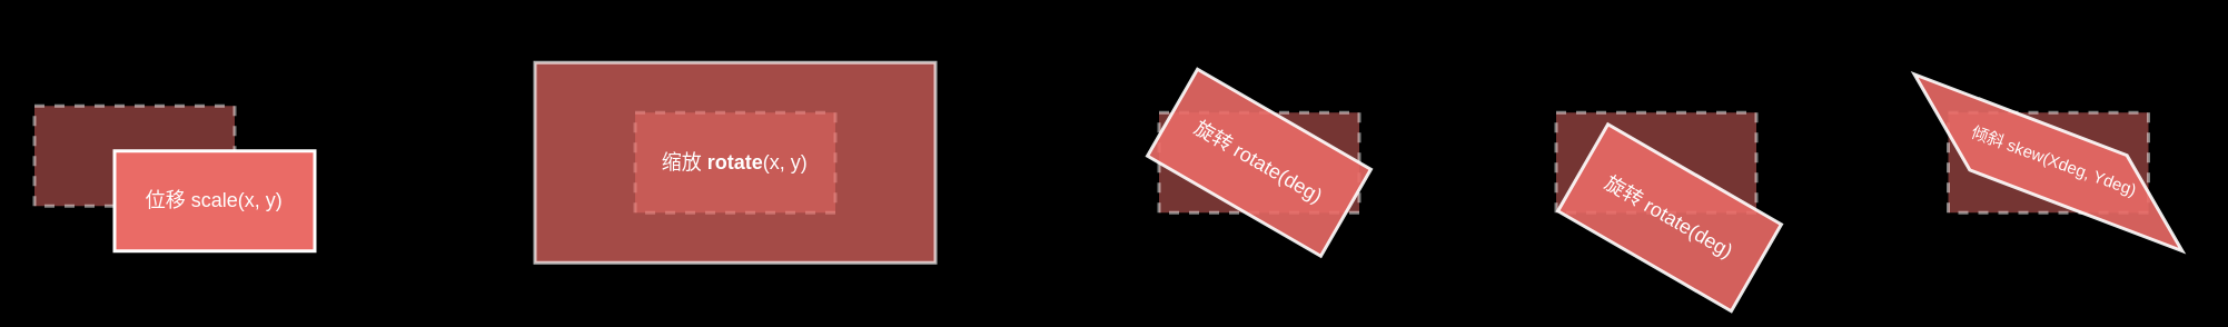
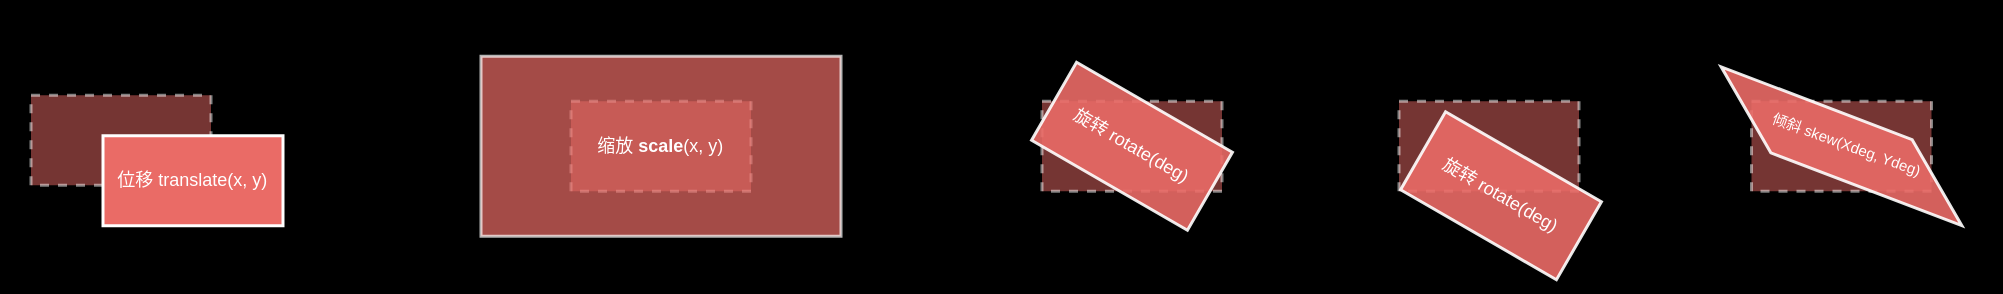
- <mxCell id="5" value="&lt;font color=&quot;#ffffff&quot;&gt;&lt;span data-reactroot=&quot;&quot; class=&quot;notion-enable-hover&quot; data-token-index=&quot;0&quot; style=&quot;fill: rgb(203, 145, 47);&quot;&gt;缩放 &lt;/span&gt;&lt;span data-reactroot=&quot;&quot; class=&quot;notion-enable-hover&quot; data-token-index=&quot;1&quot; style=&quot;font-weight: 600; fill: rgb(203, 145, 47);&quot;&gt;rotate&lt;/span&gt;&lt;span data-reactroot=&quot;&quot; class=&quot;notion-enable-hover&quot; data-token-index=&quot;2&quot; style=&quot;fill: rgb(203, 145, 47);&quot;&gt;(x, y)&lt;/span&gt;&lt;/font&gt;" style="rounded=0;whiteSpace=wrap;html=1;strokeColor=#FFFFFF;fillColor=#EA6B66;strokeWidth=2;opacity=70;" parent="1" vertex="1"><mxGeometry x="320" y="20" width="240" height="120" as="geometry" /></mxCell>
+ <mxCell id="5" value="&lt;font color=&quot;#ffffff&quot;&gt;&lt;span data-reactroot=&quot;&quot; class=&quot;notion-enable-hover&quot; data-token-index=&quot;0&quot; style=&quot;fill: rgb(203, 145, 47);&quot;&gt;缩放 &lt;/span&gt;&lt;span data-reactroot=&quot;&quot; class=&quot;notion-enable-hover&quot; data-token-index=&quot;1&quot; style=&quot;font-weight: 600; fill: rgb(203, 145, 47);&quot;&gt;scale&lt;/span&gt;&lt;span data-reactroot=&quot;&quot; class=&quot;notion-enable-hover&quot; data-token-index=&quot;2&quot; style=&quot;fill: rgb(203, 145, 47);&quot;&gt;(x, y)&lt;/span&gt;&lt;/font&gt;" style="rounded=0;whiteSpace=wrap;html=1;strokeColor=#FFFFFF;fillColor=#EA6B66;strokeWidth=2;opacity=70;" parent="1" vertex="1"><mxGeometry x="320" y="20" width="240" height="120" as="geometry" /></mxCell>
- <mxCell id="3" value="&lt;font color=&quot;#ffffff&quot;&gt;位移&amp;nbsp;&lt;span data-reactroot=&quot;&quot; class=&quot;notion-enable-hover&quot; data-token-index=&quot;2&quot; style=&quot;fill: rgb(203, 145, 47);&quot;&gt;scale(x, y)&lt;/span&gt;&lt;/font&gt;" style="rounded=0;whiteSpace=wrap;html=1;strokeColor=#FFFFFF;fillColor=#EA6B66;strokeWidth=2;" parent="1" vertex="1"><mxGeometry x="68" y="73" width="120" height="60" as="geometry" /></mxCell>
+ <mxCell id="3" value="&lt;font color=&quot;#ffffff&quot;&gt;位移&amp;nbsp;&lt;span data-reactroot=&quot;&quot; class=&quot;notion-enable-hover&quot; data-token-index=&quot;2&quot; style=&quot;fill: rgb(203, 145, 47);&quot;&gt;translate(x, y)&lt;/span&gt;&lt;/font&gt;" style="rounded=0;whiteSpace=wrap;html=1;strokeColor=#FFFFFF;fillColor=#EA6B66;strokeWidth=2;" parent="1" vertex="1"><mxGeometry x="68" y="73" width="120" height="60" as="geometry" /></mxCell>
